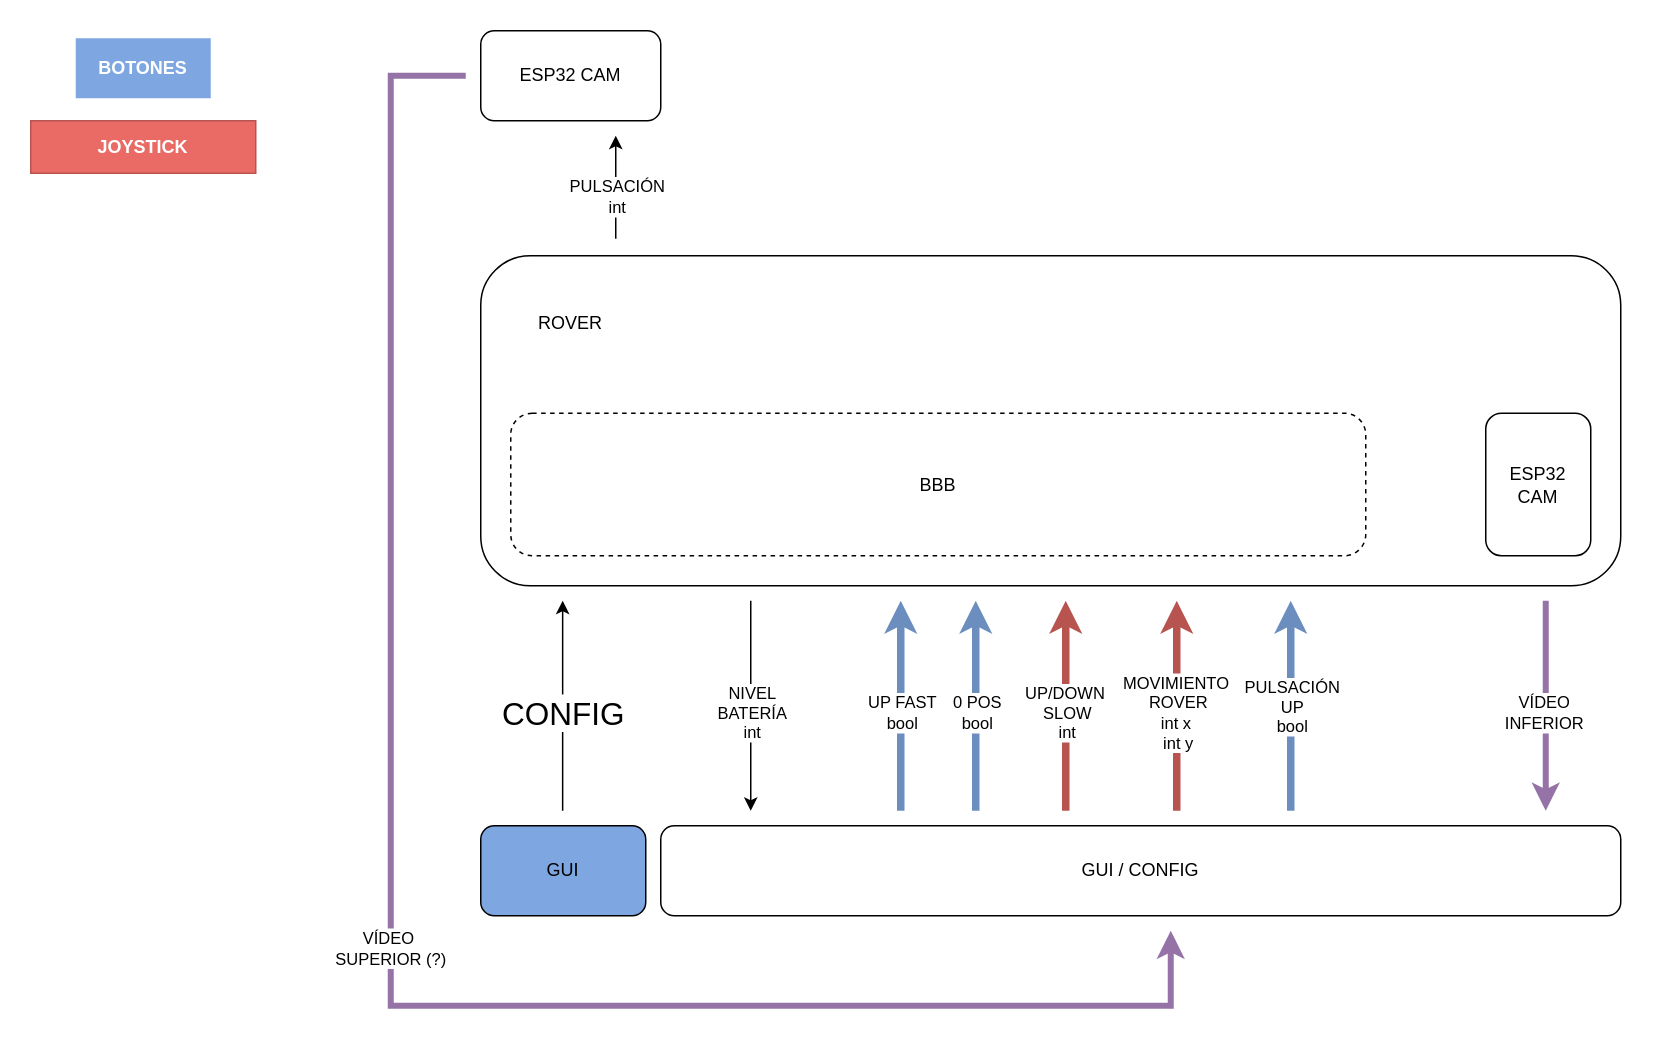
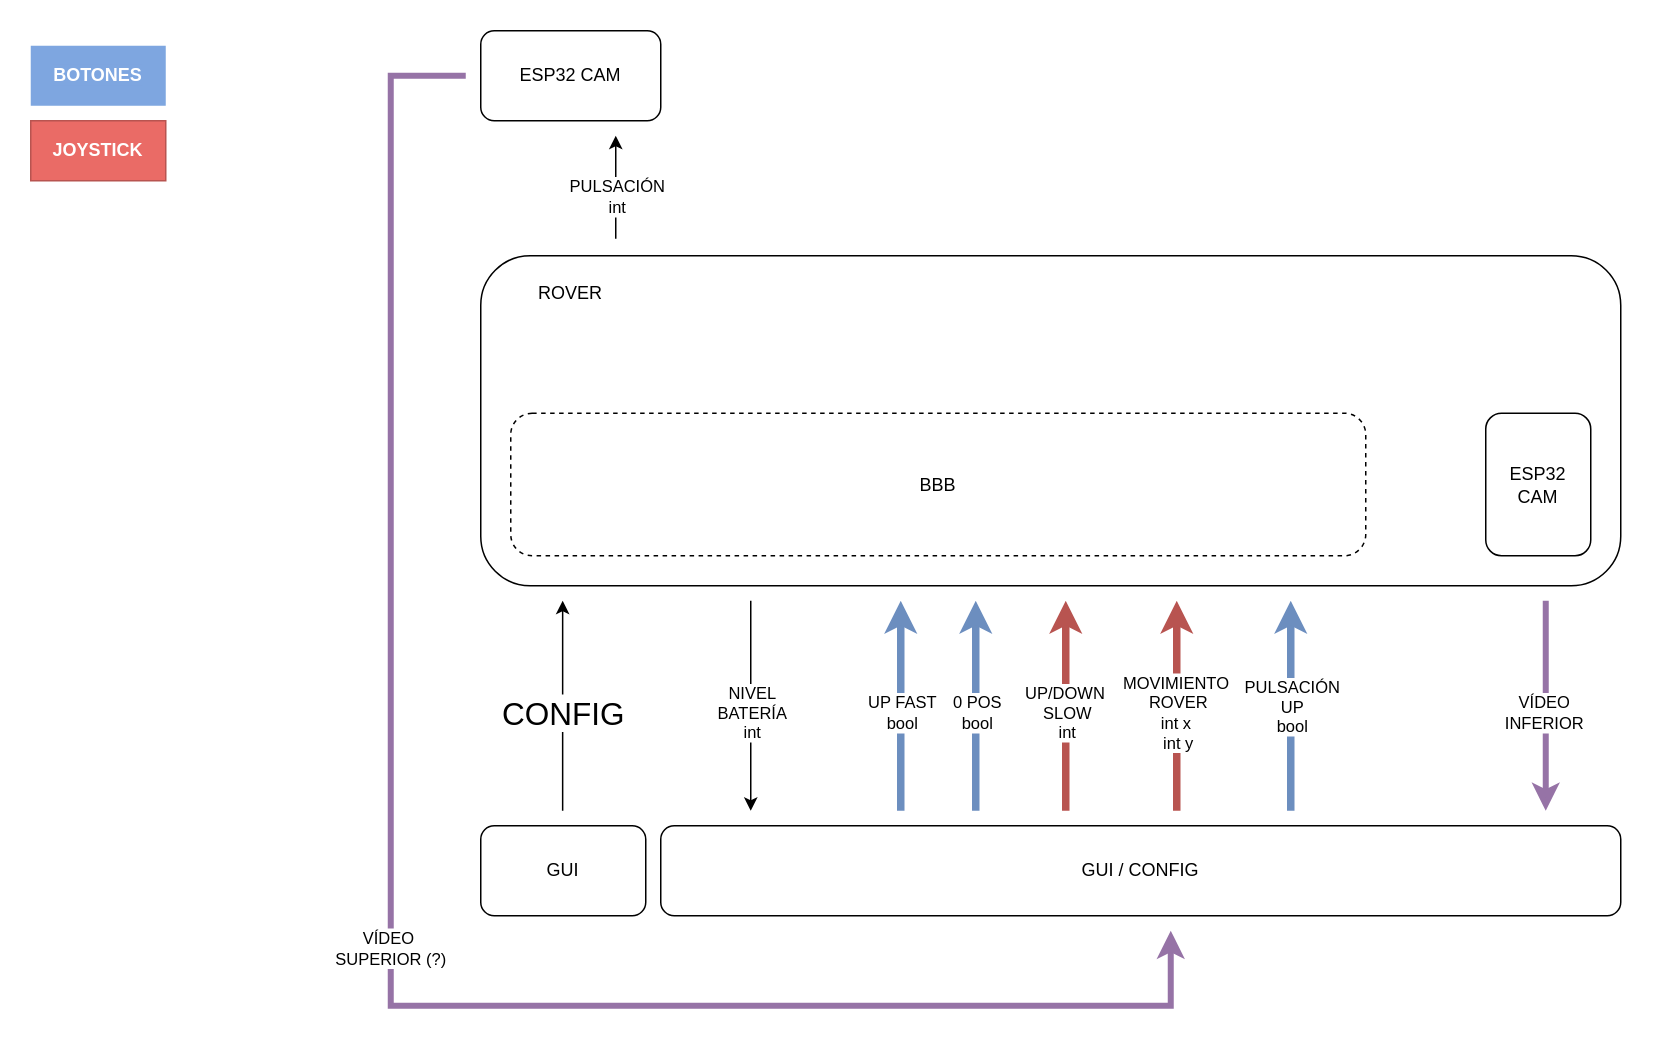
- <mxCell id="24" value="&lt;font color=&quot;#ffffff&quot;&gt;&lt;b style=&quot;background-color: rgb(126, 166, 224);&quot;&gt;BOTONES&lt;/b&gt;&lt;/font&gt;" style="text;html=1;strokeColor=none;fillColor=#7EA6E0;align=center;verticalAlign=middle;whiteSpace=wrap;rounded=0;" parent="1" vertex="1"><mxGeometry x="50" y="25" width="90" height="40" as="geometry" /></mxCell>
+ <mxCell id="24" value="&lt;font color=&quot;#ffffff&quot;&gt;&lt;b style=&quot;background-color: rgb(126, 166, 224);&quot;&gt;BOTONES&lt;/b&gt;&lt;/font&gt;" style="text;html=1;strokeColor=none;fillColor=#7EA6E0;align=center;verticalAlign=middle;whiteSpace=wrap;rounded=0;" parent="1" vertex="1"><mxGeometry x="20" y="30" width="90" height="40" as="geometry" /></mxCell>
- <mxCell id="25" value="&lt;font color=&quot;#ffffff&quot;&gt;&lt;b style=&quot;&quot;&gt;JOYSTICK&lt;/b&gt;&lt;/font&gt;" style="text;html=1;strokeColor=#b85450;fillColor=#EA6B66;align=center;verticalAlign=middle;whiteSpace=wrap;rounded=0;" parent="1" vertex="1"><mxGeometry x="20" y="80" width="150" height="35" as="geometry" /></mxCell>
+ <mxCell id="25" value="&lt;font color=&quot;#ffffff&quot;&gt;&lt;b style=&quot;&quot;&gt;JOYSTICK&lt;/b&gt;&lt;/font&gt;" style="text;html=1;strokeColor=#b85450;fillColor=#EA6B66;align=center;verticalAlign=middle;whiteSpace=wrap;rounded=0;" parent="1" vertex="1"><mxGeometry x="20" y="80" width="90" height="40" as="geometry" /></mxCell>
- <mxCell id="15" value="ROVER" style="text;html=1;strokeColor=none;fillColor=none;align=center;verticalAlign=middle;whiteSpace=wrap;rounded=0;" parent="1" vertex="1"><mxGeometry x="350" y="200" width="60" height="30" as="geometry" /></mxCell>
+ <mxCell id="15" value="ROVER" style="text;html=1;strokeColor=none;fillColor=none;align=center;verticalAlign=middle;whiteSpace=wrap;rounded=0;" parent="1" vertex="1"><mxGeometry x="350" y="180" width="60" height="30" as="geometry" /></mxCell>
- <mxCell id="28" value="GUI" style="rounded=1;whiteSpace=wrap;html=1;fillColor=#7ea6e0;" parent="1" vertex="1"><mxGeometry x="320" y="550" width="110" height="60" as="geometry" /></mxCell>
+ <mxCell id="28" value="GUI" style="rounded=1;whiteSpace=wrap;html=1;" parent="1" vertex="1"><mxGeometry x="320" y="550" width="110" height="60" as="geometry" /></mxCell>
